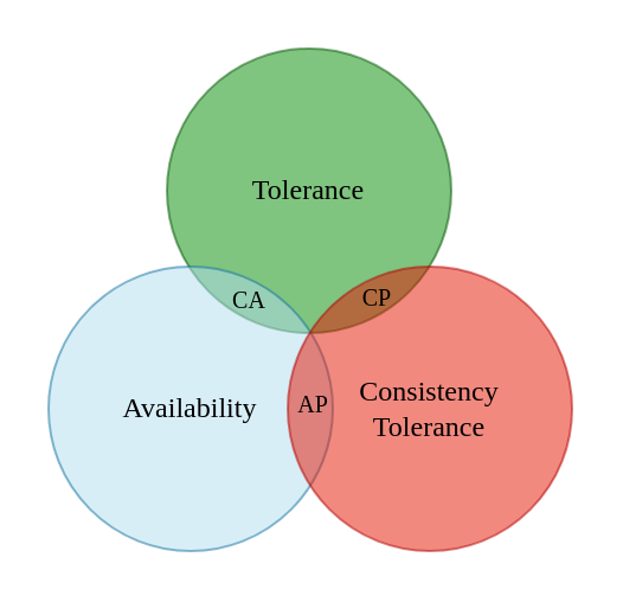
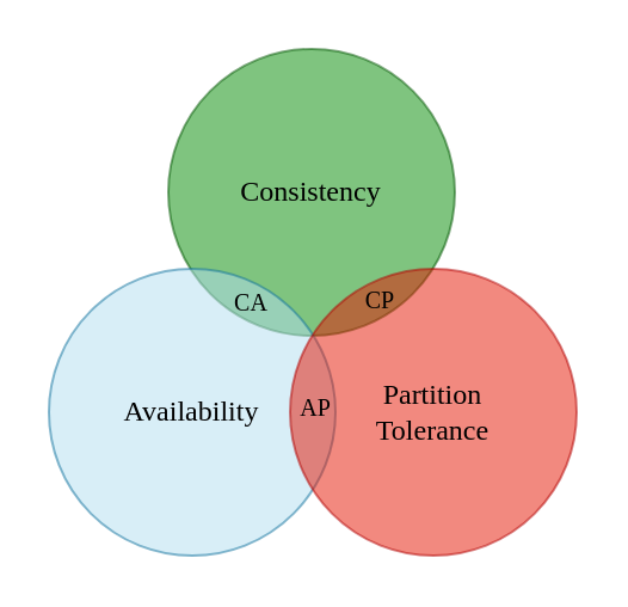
- <mxCell id="2" value="&lt;span style=&quot;color: rgb(0, 0, 0);&quot;&gt;Tolerance&lt;/span&gt;" style="ellipse;whiteSpace=wrap;html=1;aspect=fixed;opacity=50;fillColor=#008a00;strokeColor=#005700;fontColor=#ffffff;fontFamily=Times New Roman;" vertex="1" parent="1"><mxGeometry x="70" y="20" width="120" height="120" as="geometry" /></mxCell>
+ <mxCell id="2" value="&lt;span style=&quot;color: rgb(0, 0, 0);&quot;&gt;Consistency&lt;/span&gt;" style="ellipse;whiteSpace=wrap;html=1;aspect=fixed;opacity=50;fillColor=#008a00;strokeColor=#005700;fontColor=#ffffff;fontFamily=Times New Roman;" vertex="1" parent="1"><mxGeometry x="70" y="20" width="120" height="120" as="geometry" /></mxCell>
- <mxCell id="4" value="&lt;span style=&quot;color: rgb(0, 0, 0);&quot;&gt;Consistency&lt;/span&gt;&lt;div style=&quot;color: rgb(0, 0, 0);&quot;&gt;Tolerance&lt;/div&gt;" style="ellipse;whiteSpace=wrap;html=1;aspect=fixed;opacity=50;fillColor=#e51400;strokeColor=#B20000;fontColor=#ffffff;labelBackgroundColor=none;fontFamily=Times New Roman;" vertex="1" parent="1"><mxGeometry x="121" y="112" width="120" height="120" as="geometry" /></mxCell>
+ <mxCell id="4" value="&lt;span style=&quot;color: rgb(0, 0, 0);&quot;&gt;Partition&lt;/span&gt;&lt;div style=&quot;color: rgb(0, 0, 0);&quot;&gt;Tolerance&lt;/div&gt;" style="ellipse;whiteSpace=wrap;html=1;aspect=fixed;opacity=50;fillColor=#e51400;strokeColor=#B20000;fontColor=#ffffff;labelBackgroundColor=none;fontFamily=Times New Roman;" vertex="1" parent="1"><mxGeometry x="121" y="112" width="120" height="120" as="geometry" /></mxCell>
